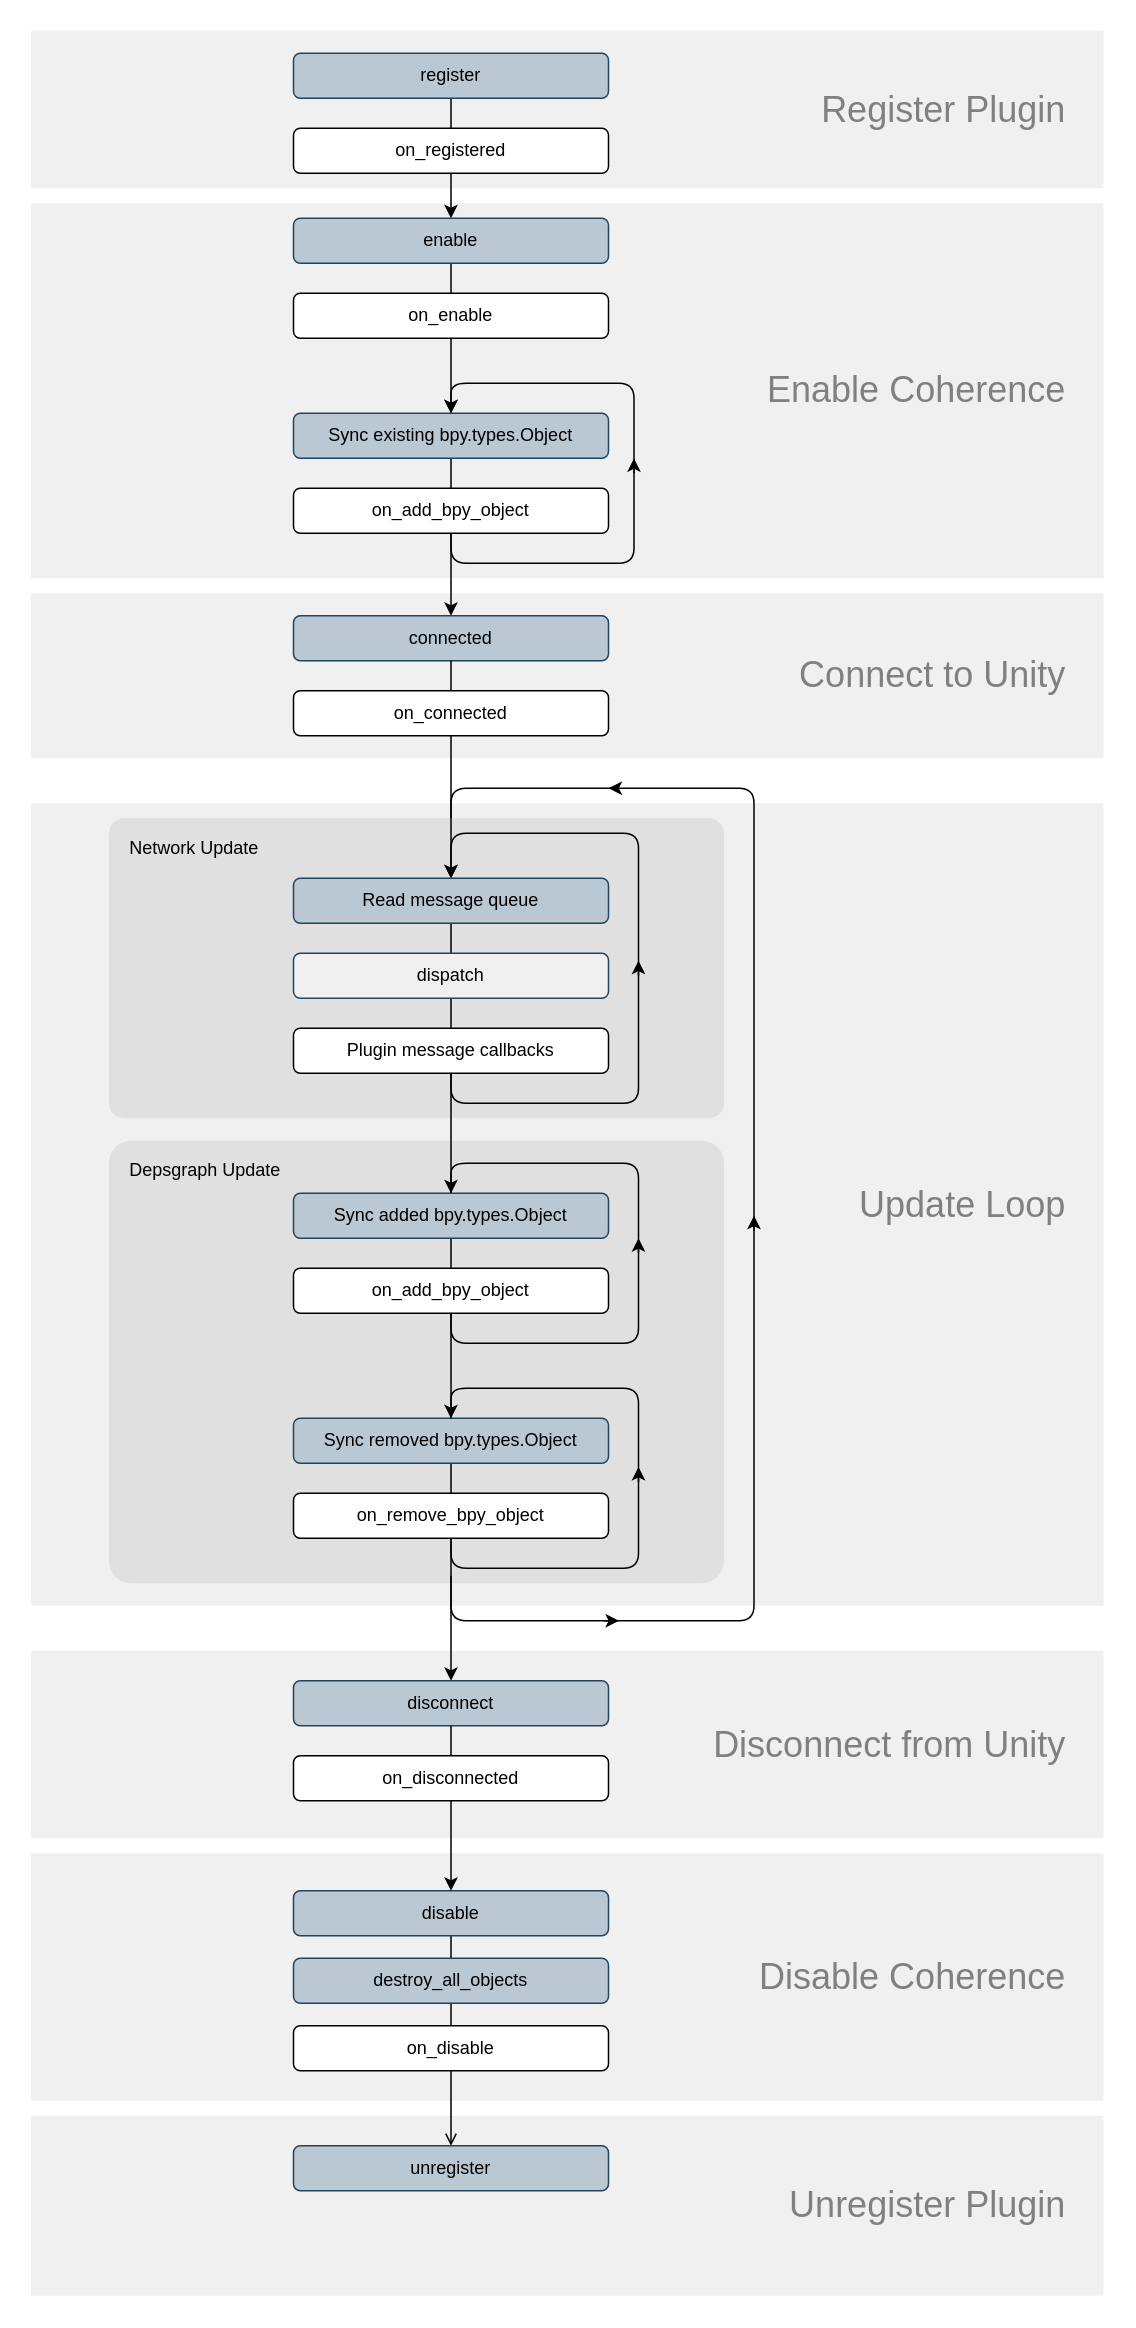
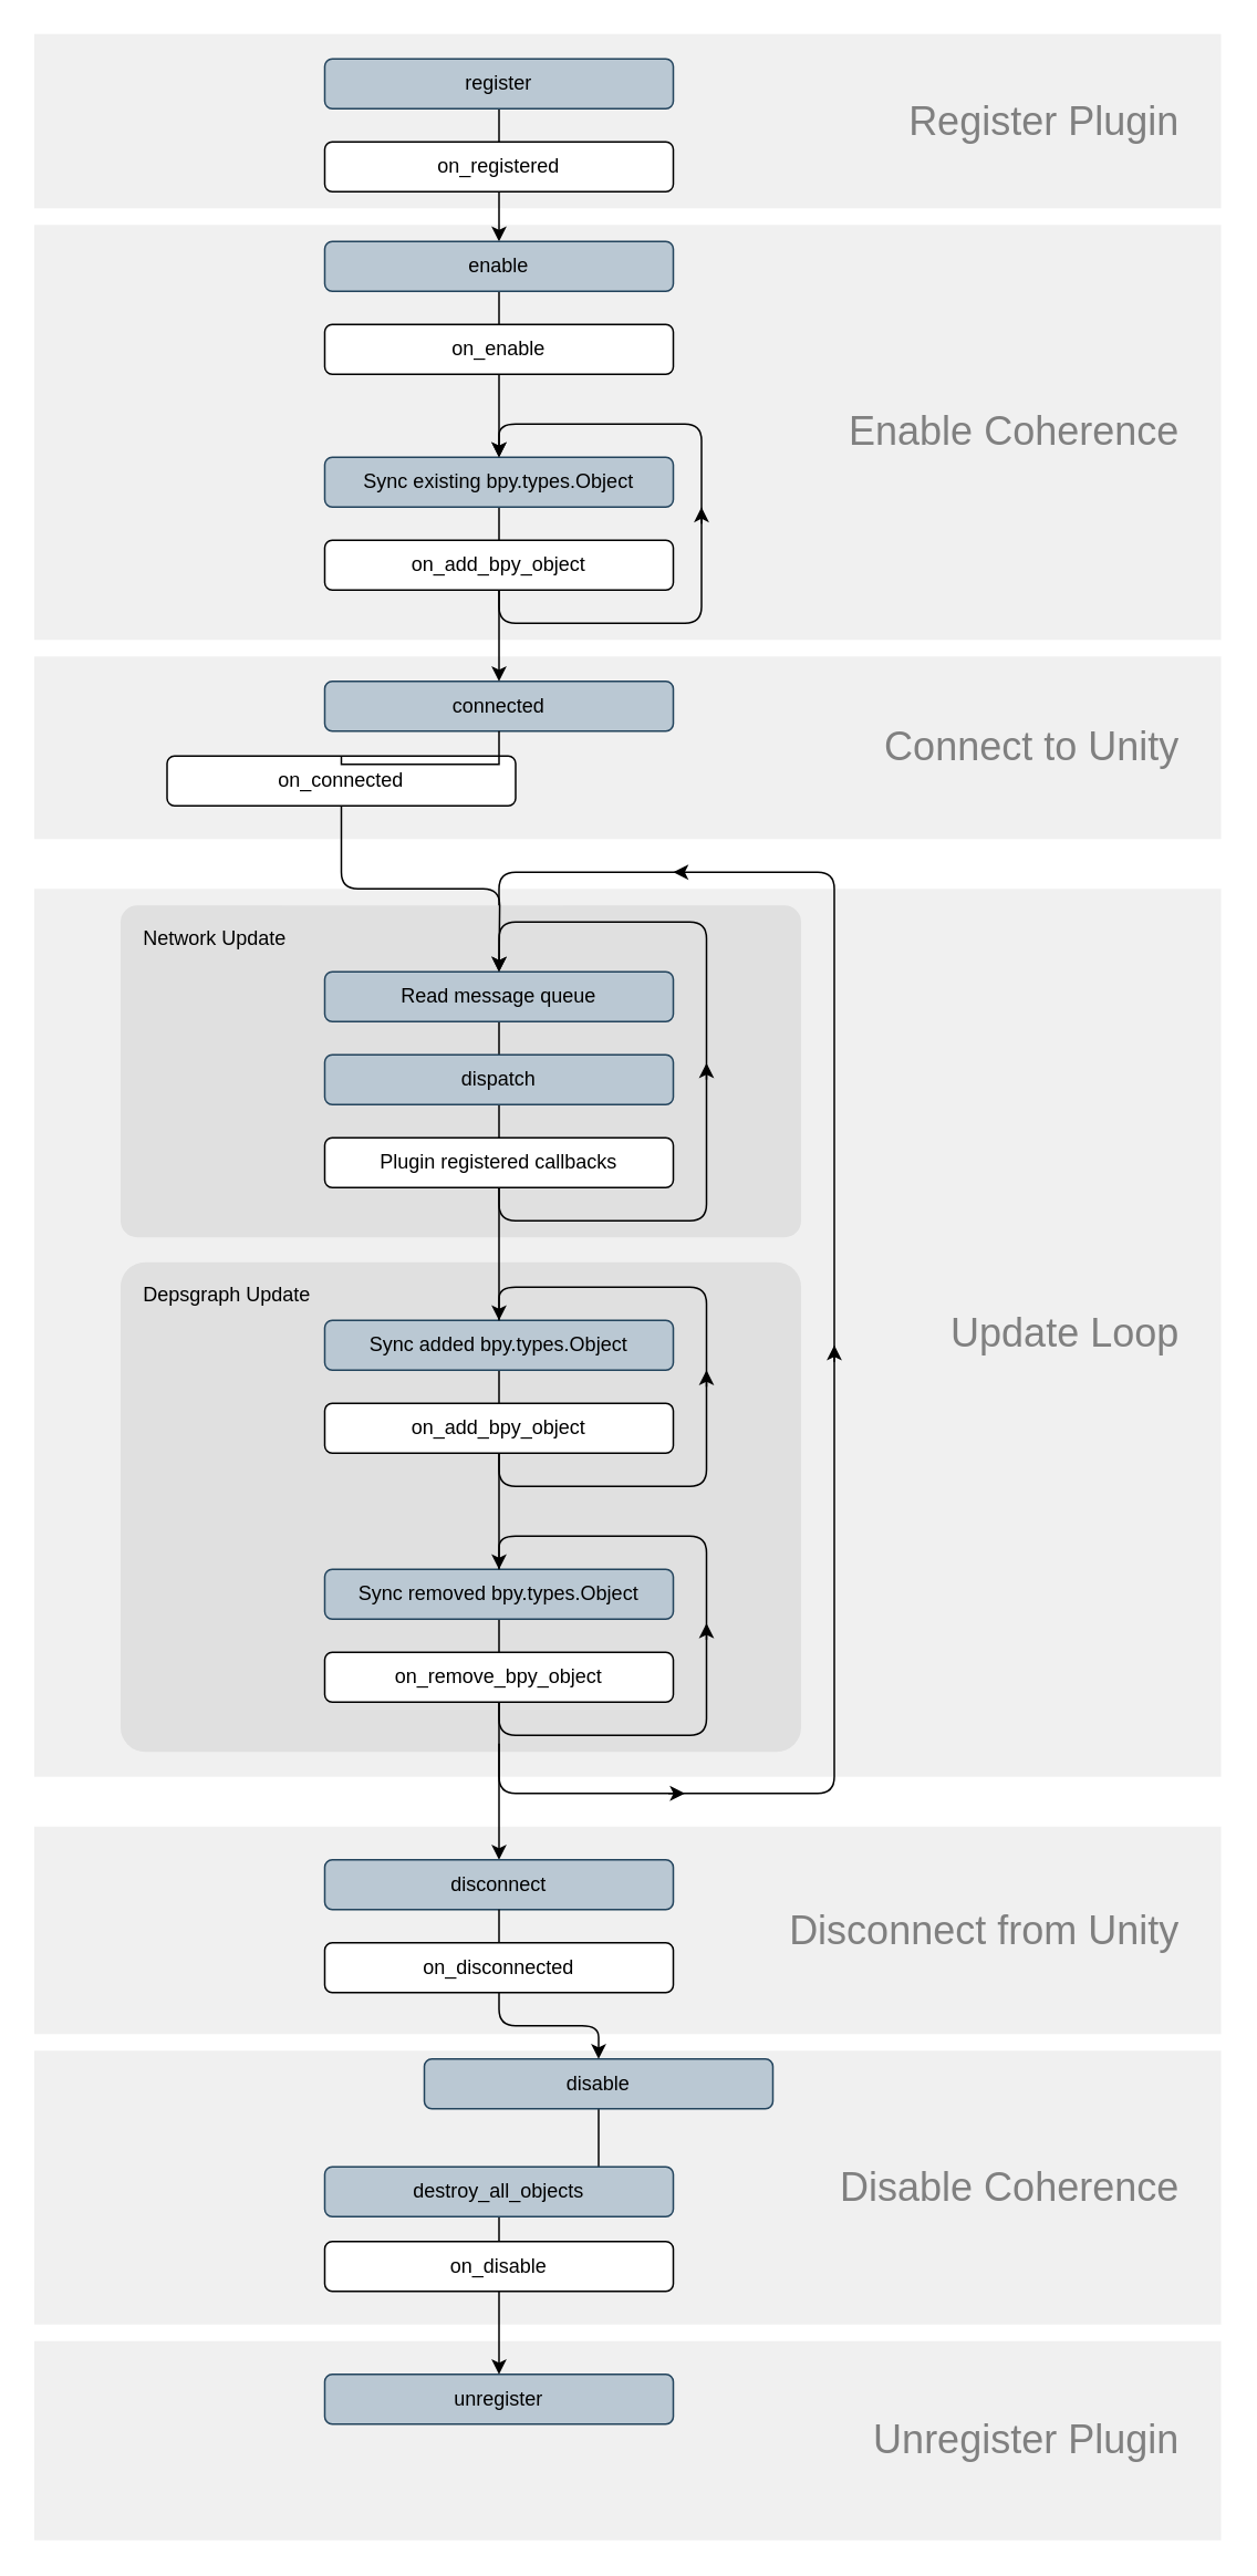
- <mxCell id="31" value="on_connected" style="rounded=1;whiteSpace=wrap;html=1;" parent="1" vertex="1"><mxGeometry x="195" y="460" width="210" height="30" as="geometry" /></mxCell>
+ <mxCell id="31" value="on_connected" style="rounded=1;whiteSpace=wrap;html=1;" parent="1" vertex="1"><mxGeometry x="100" y="455" width="210" height="30" as="geometry" /></mxCell>
- <mxCell id="65" value="dispatch" style="rounded=1;whiteSpace=wrap;html=1;fillColor=#f0f0f0;strokeColor=#23445d;" vertex="1" parent="1"><mxGeometry x="195" y="635" width="210" height="30" as="geometry" /></mxCell>
+ <mxCell id="65" value="dispatch" style="rounded=1;whiteSpace=wrap;html=1;fillColor=#bac8d3;strokeColor=#23445d;" vertex="1" parent="1"><mxGeometry x="195" y="635" width="210" height="30" as="geometry" /></mxCell>
- <mxCell id="60" value="Plugin message callbacks" style="rounded=1;whiteSpace=wrap;html=1;" vertex="1" parent="1"><mxGeometry x="195" y="685" width="210" height="30" as="geometry" /></mxCell>
+ <mxCell id="60" value="Plugin registered callbacks" style="rounded=1;whiteSpace=wrap;html=1;" vertex="1" parent="1"><mxGeometry x="195" y="685" width="210" height="30" as="geometry" /></mxCell>
- <mxCell id="23" value="disable" style="rounded=1;whiteSpace=wrap;html=1;fillColor=#bac8d3;strokeColor=#23445d;" parent="1" vertex="1"><mxGeometry x="195" y="1260" width="210" height="30" as="geometry" /></mxCell>
+ <mxCell id="23" value="disable" style="rounded=1;whiteSpace=wrap;html=1;fillColor=#bac8d3;strokeColor=#23445d;" parent="1" vertex="1"><mxGeometry x="255" y="1240" width="210" height="30" as="geometry" /></mxCell>
- <mxCell id="20" style="edgeStyle=orthogonalEdgeStyle;rounded=1;comic=0;jumpStyle=none;orthogonalLoop=1;jettySize=auto;html=1;entryX=0.5;entryY=0;entryDx=0;entryDy=0;shadow=0;startArrow=none;startFill=0;endArrow=open;endFill=1;strokeColor=#000000;fontSize=24;" parent="1" source="21" target="19" edge="1"><mxGeometry relative="1" as="geometry" /></mxCell>
+ <mxCell id="20" style="edgeStyle=orthogonalEdgeStyle;rounded=1;comic=0;jumpStyle=none;orthogonalLoop=1;jettySize=auto;html=1;entryX=0.5;entryY=0;entryDx=0;entryDy=0;shadow=0;startArrow=none;startFill=0;endArrow=classic;endFill=1;strokeColor=#000000;fontSize=24;" parent="1" source="21" target="19" edge="1"><mxGeometry relative="1" as="geometry" /></mxCell>
